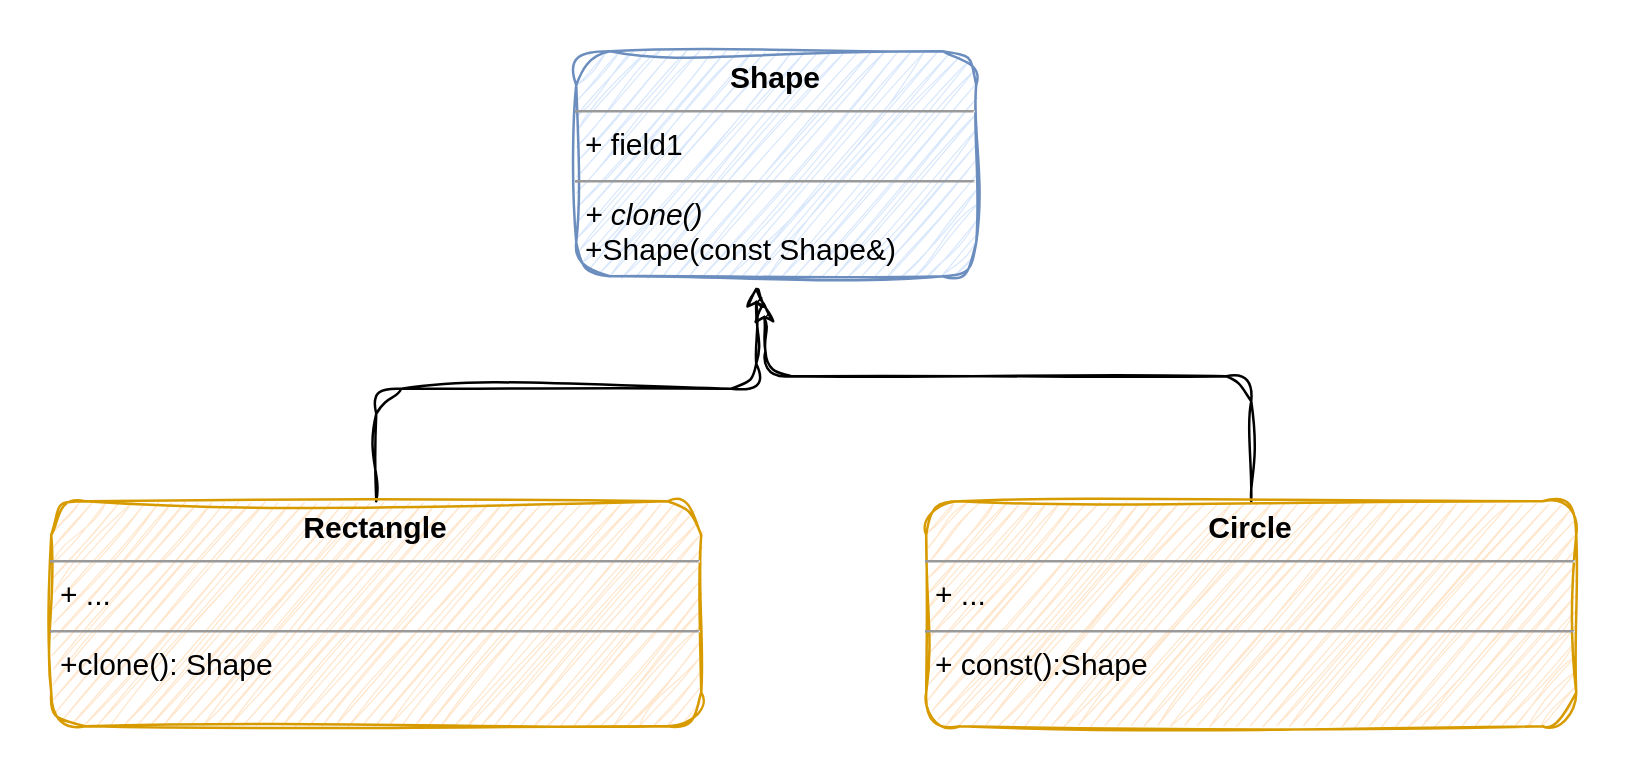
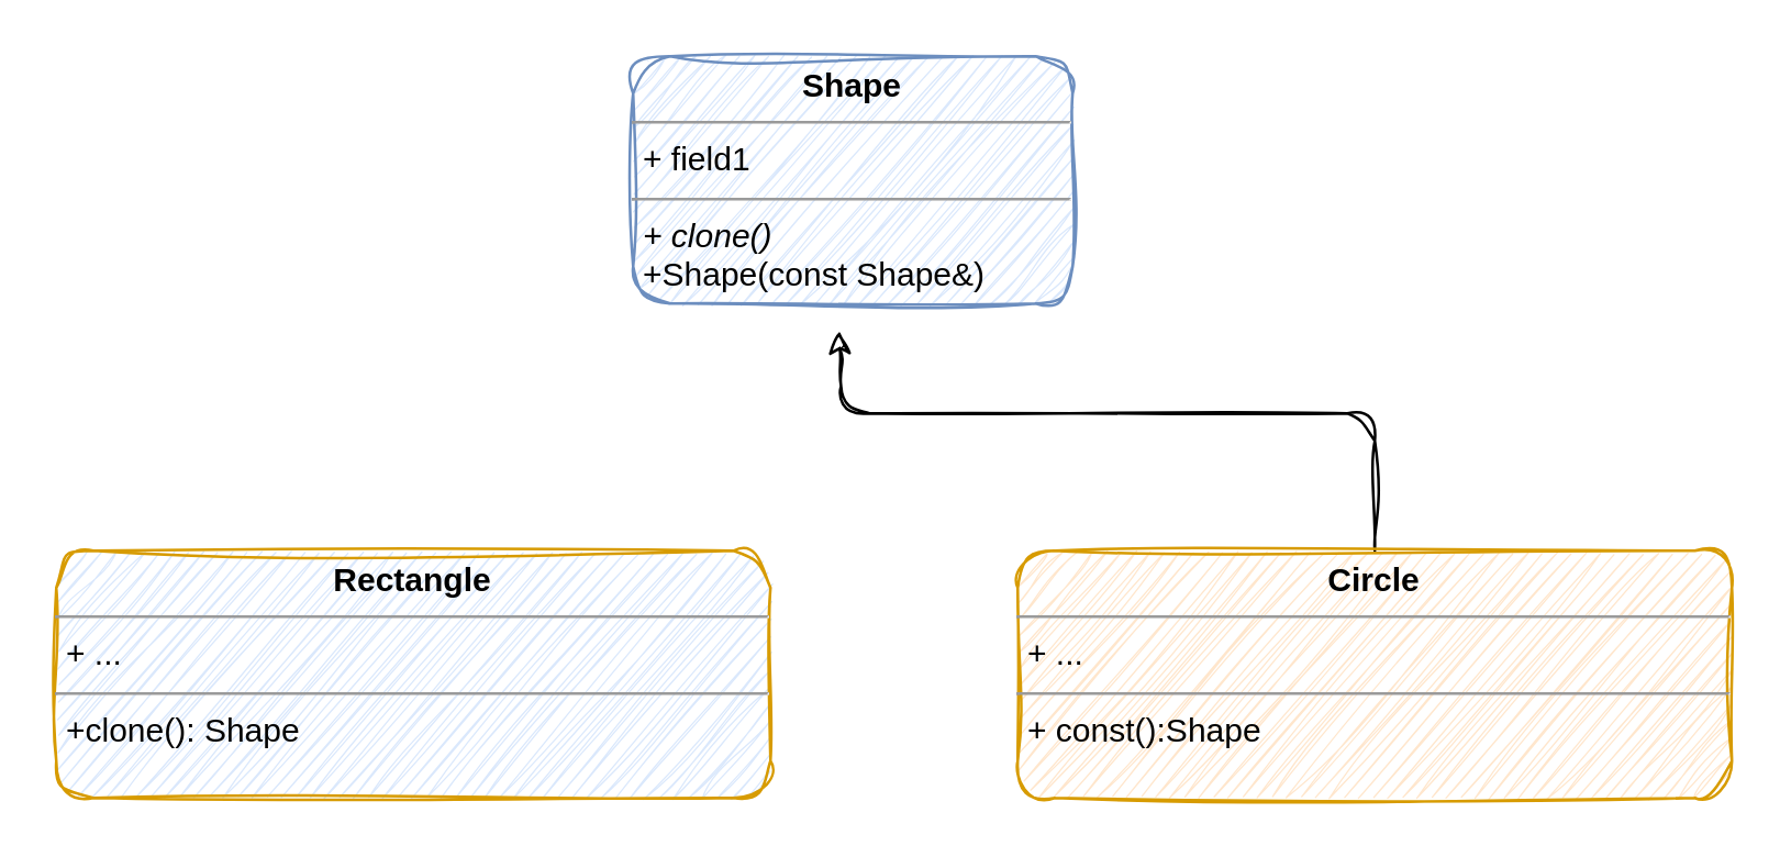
- <mxCell id="2" style="edgeStyle=orthogonalEdgeStyle;rounded=1;orthogonalLoop=1;jettySize=auto;html=1;exitX=0.5;exitY=0;exitDx=0;exitDy=0;entryX=0.45;entryY=1.044;entryDx=0;entryDy=0;entryPerimeter=0;sketch=1;curveFitting=1;jiggle=2;" edge="1" parent="1" source="3" target="6"><mxGeometry relative="1" as="geometry" /></mxCell>
- <mxCell id="3" value="&lt;p style=&quot;margin:0px;margin-top:4px;text-align:center;&quot;&gt;&lt;b&gt;Rectangle&lt;/b&gt;&lt;/p&gt;&lt;hr size=&quot;1&quot;&gt;&lt;p style=&quot;margin:0px;margin-left:4px;&quot;&gt;+ ...&lt;/p&gt;&lt;hr size=&quot;1&quot;&gt;&lt;p style=&quot;margin:0px;margin-left:4px;&quot;&gt;&lt;span style=&quot;background-color: initial;&quot;&gt;+clone(): Shape&lt;/span&gt;&lt;br&gt;&lt;/p&gt;" style="verticalAlign=top;align=left;overflow=fill;fontSize=12;fontFamily=Helvetica;html=1;whiteSpace=wrap;fillColor=#ffe6cc;strokeColor=#d79b00;rounded=1;sketch=1;curveFitting=1;jiggle=2;" vertex="1" parent="1"><mxGeometry x="20" y="200" width="260" height="90" as="geometry" /></mxCell>
+ <mxCell id="3" value="&lt;p style=&quot;margin:0px;margin-top:4px;text-align:center;&quot;&gt;&lt;b&gt;Rectangle&lt;/b&gt;&lt;/p&gt;&lt;hr size=&quot;1&quot;&gt;&lt;p style=&quot;margin:0px;margin-left:4px;&quot;&gt;+ ...&lt;/p&gt;&lt;hr size=&quot;1&quot;&gt;&lt;p style=&quot;margin:0px;margin-left:4px;&quot;&gt;&lt;span style=&quot;background-color: initial;&quot;&gt;+clone(): Shape&lt;/span&gt;&lt;br&gt;&lt;/p&gt;" style="verticalAlign=top;align=left;overflow=fill;fontSize=12;fontFamily=Helvetica;html=1;whiteSpace=wrap;fillColor=#dae8fc;strokeColor=#d79b00;rounded=1;sketch=1;curveFitting=1;jiggle=2;" vertex="1" parent="1"><mxGeometry x="20" y="200" width="260" height="90" as="geometry" /></mxCell>
